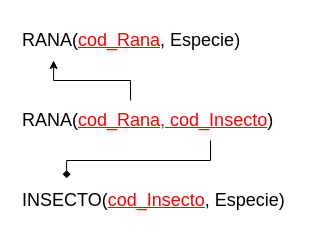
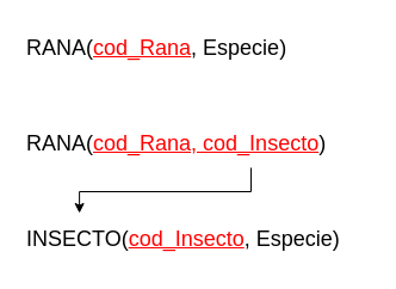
- <mxCell id="6" style="edgeStyle=orthogonalEdgeStyle;rounded=0;orthogonalLoop=1;jettySize=auto;html=1;entryX=0.138;entryY=1;entryDx=0;entryDy=0;entryPerimeter=0;" edge="1" parent="1" source="4" target="2"><mxGeometry relative="1" as="geometry"><Array as="points"><mxPoint x="130" y="80" /><mxPoint x="53" y="80" /></Array></mxGeometry></mxCell>
- <mxCell id="5" style="edgeStyle=orthogonalEdgeStyle;rounded=0;orthogonalLoop=1;jettySize=auto;html=1;entryX=0.159;entryY=-0.05;entryDx=0;entryDy=0;entryPerimeter=0;endArrow=diamond;" edge="1" parent="1" source="4" target="3"><mxGeometry relative="1" as="geometry"><Array as="points"><mxPoint x="210" y="160" /><mxPoint x="66" y="160" /></Array></mxGeometry></mxCell>
+ <mxCell id="5" style="edgeStyle=orthogonalEdgeStyle;rounded=0;orthogonalLoop=1;jettySize=auto;html=1;entryX=0.159;entryY=-0.05;entryDx=0;entryDy=0;entryPerimeter=0;" edge="1" parent="1" source="4" target="3"><mxGeometry relative="1" as="geometry"><Array as="points"><mxPoint x="210" y="160" /><mxPoint x="66" y="160" /></Array></mxGeometry></mxCell>
